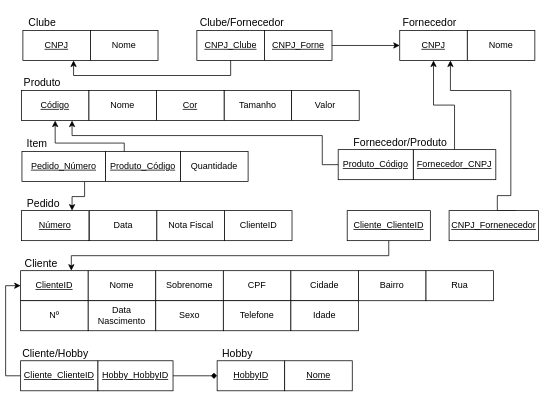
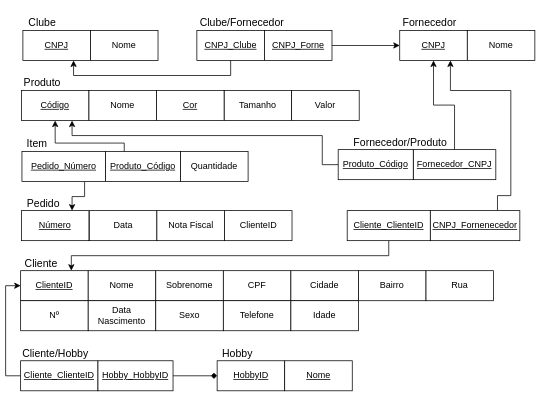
- <mxCell id="32" value="&lt;u&gt;CNPJ_Fornenecedor&lt;/u&gt;" style="rounded=0;whiteSpace=wrap;html=1;" parent="1" vertex="1"><mxGeometry x="590.75" y="280" width="119.25" height="40" as="geometry" /></mxCell>
+ <mxCell id="32" value="&lt;u&gt;CNPJ_Fornenecedor&lt;/u&gt;" style="rounded=0;whiteSpace=wrap;html=1;" parent="1" vertex="1"><mxGeometry x="565.75" y="280" width="119.25" height="40" as="geometry" /></mxCell>
